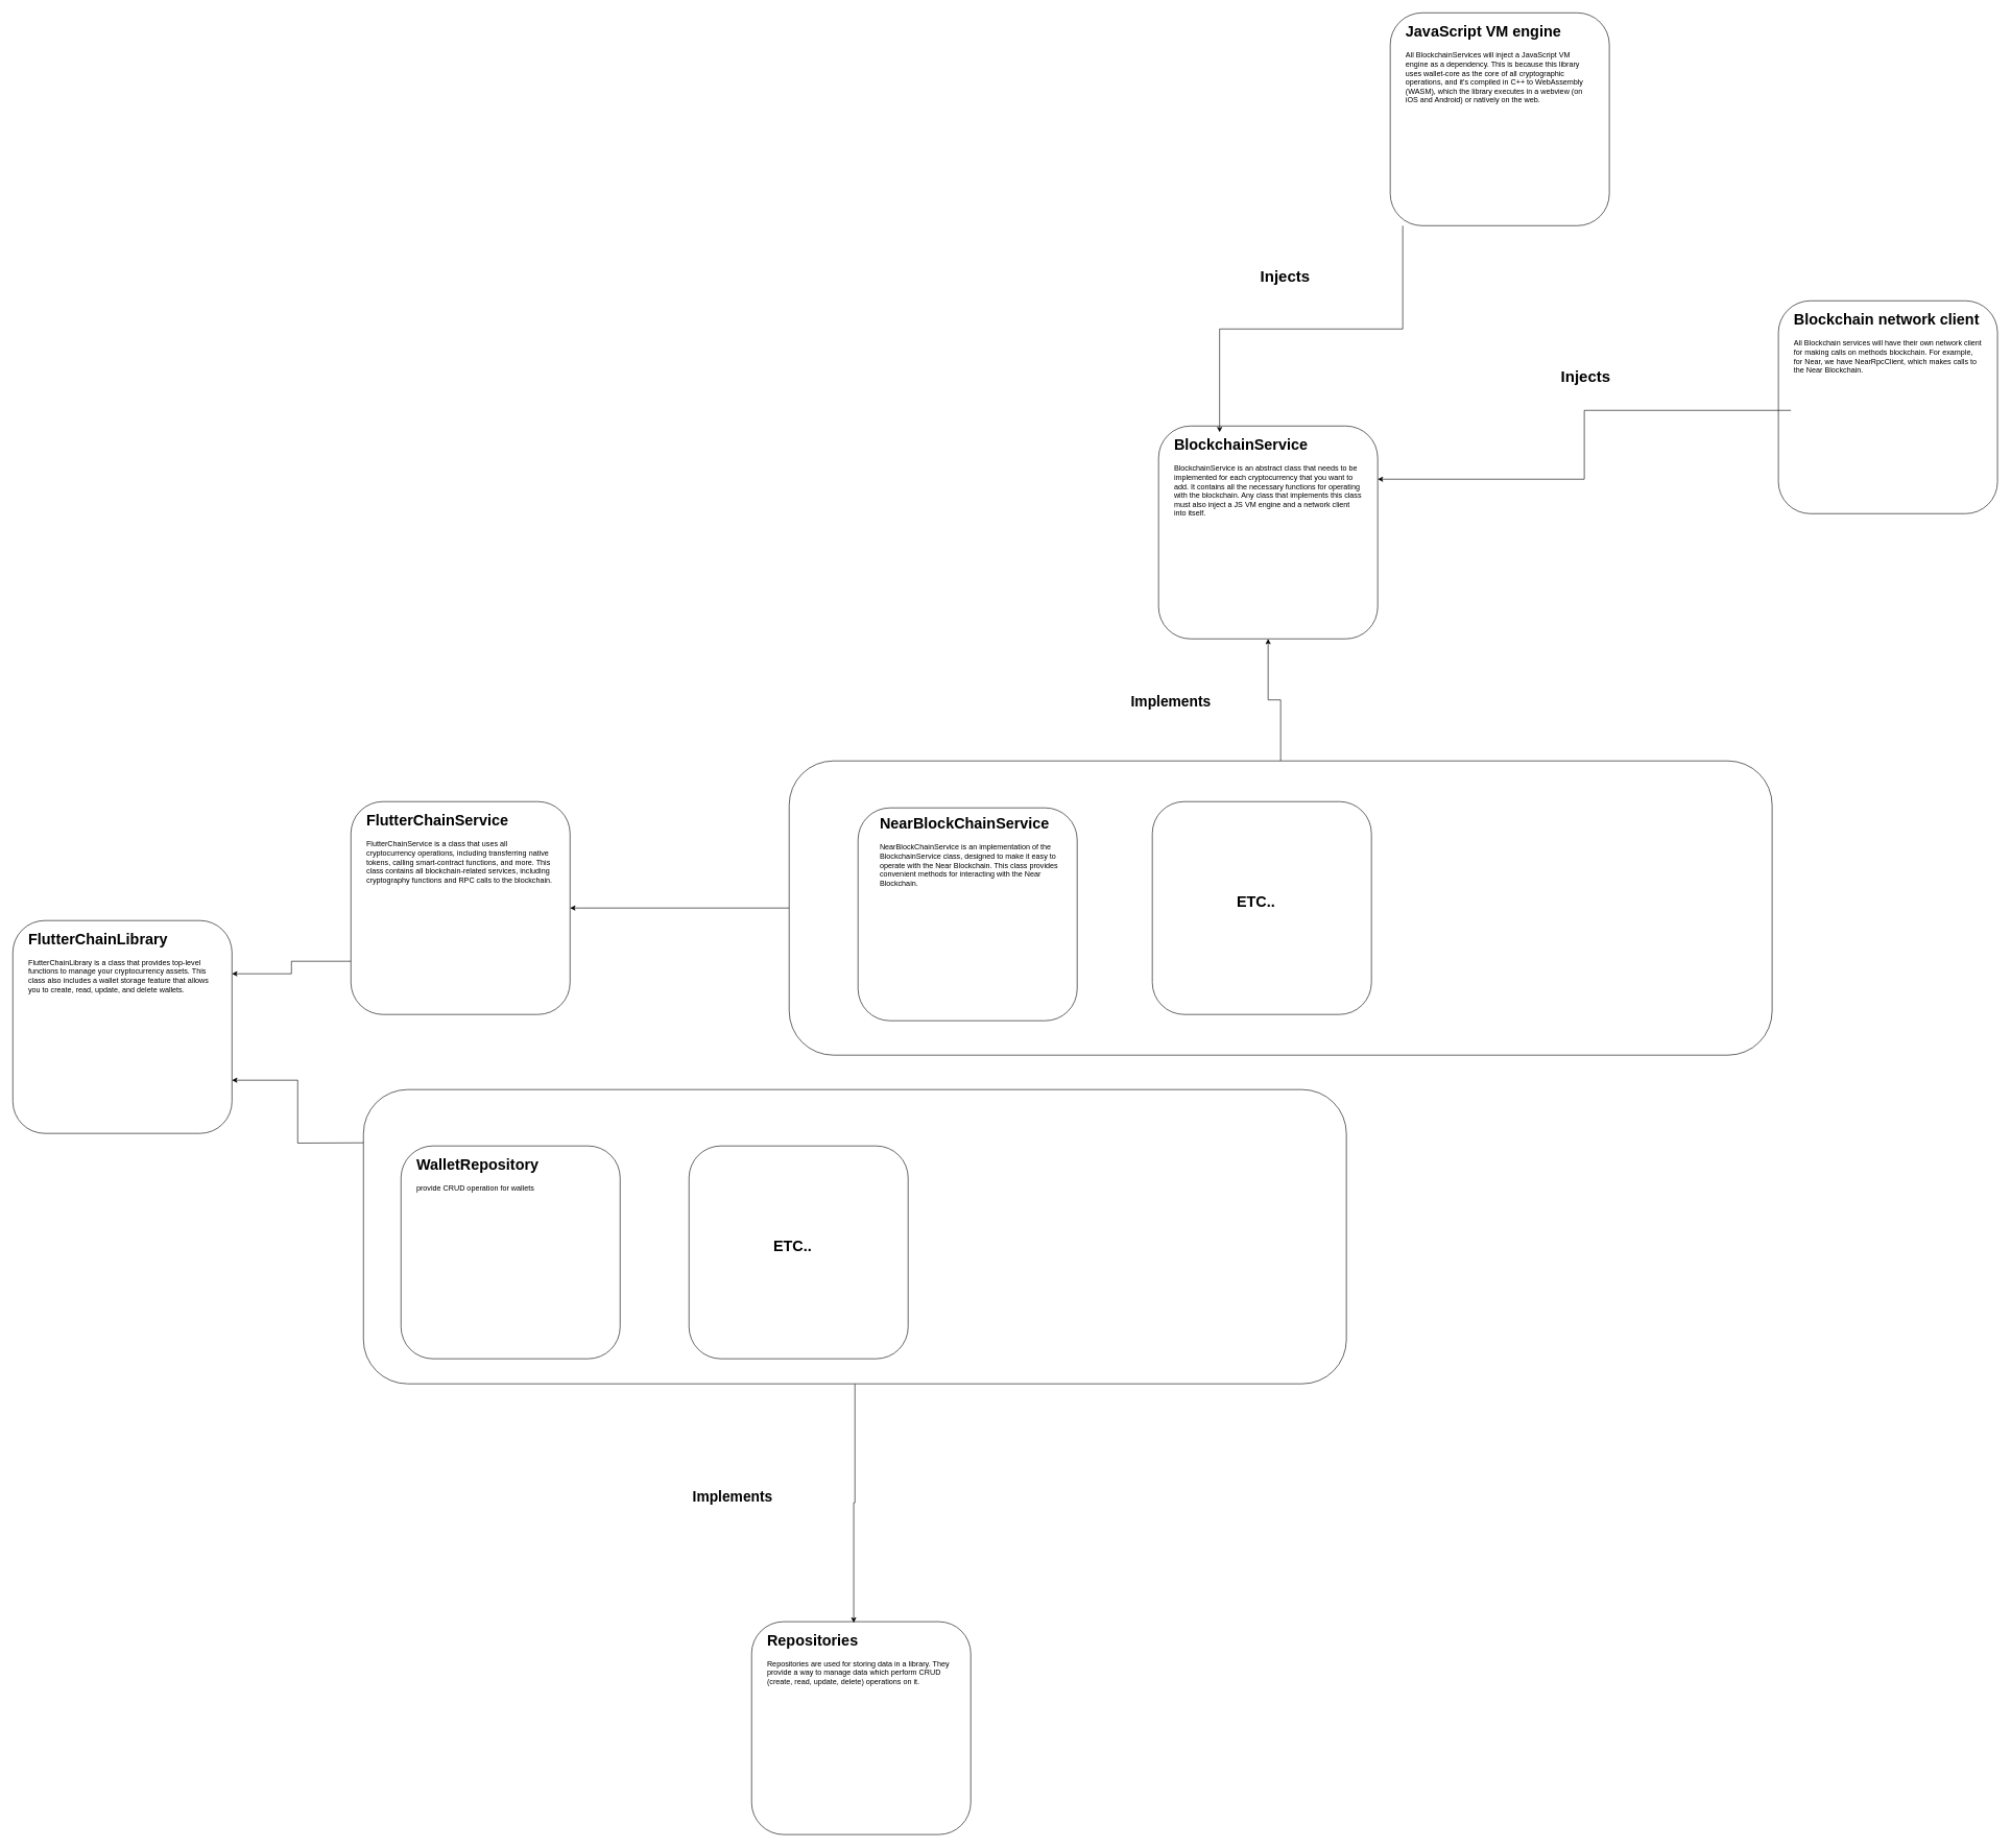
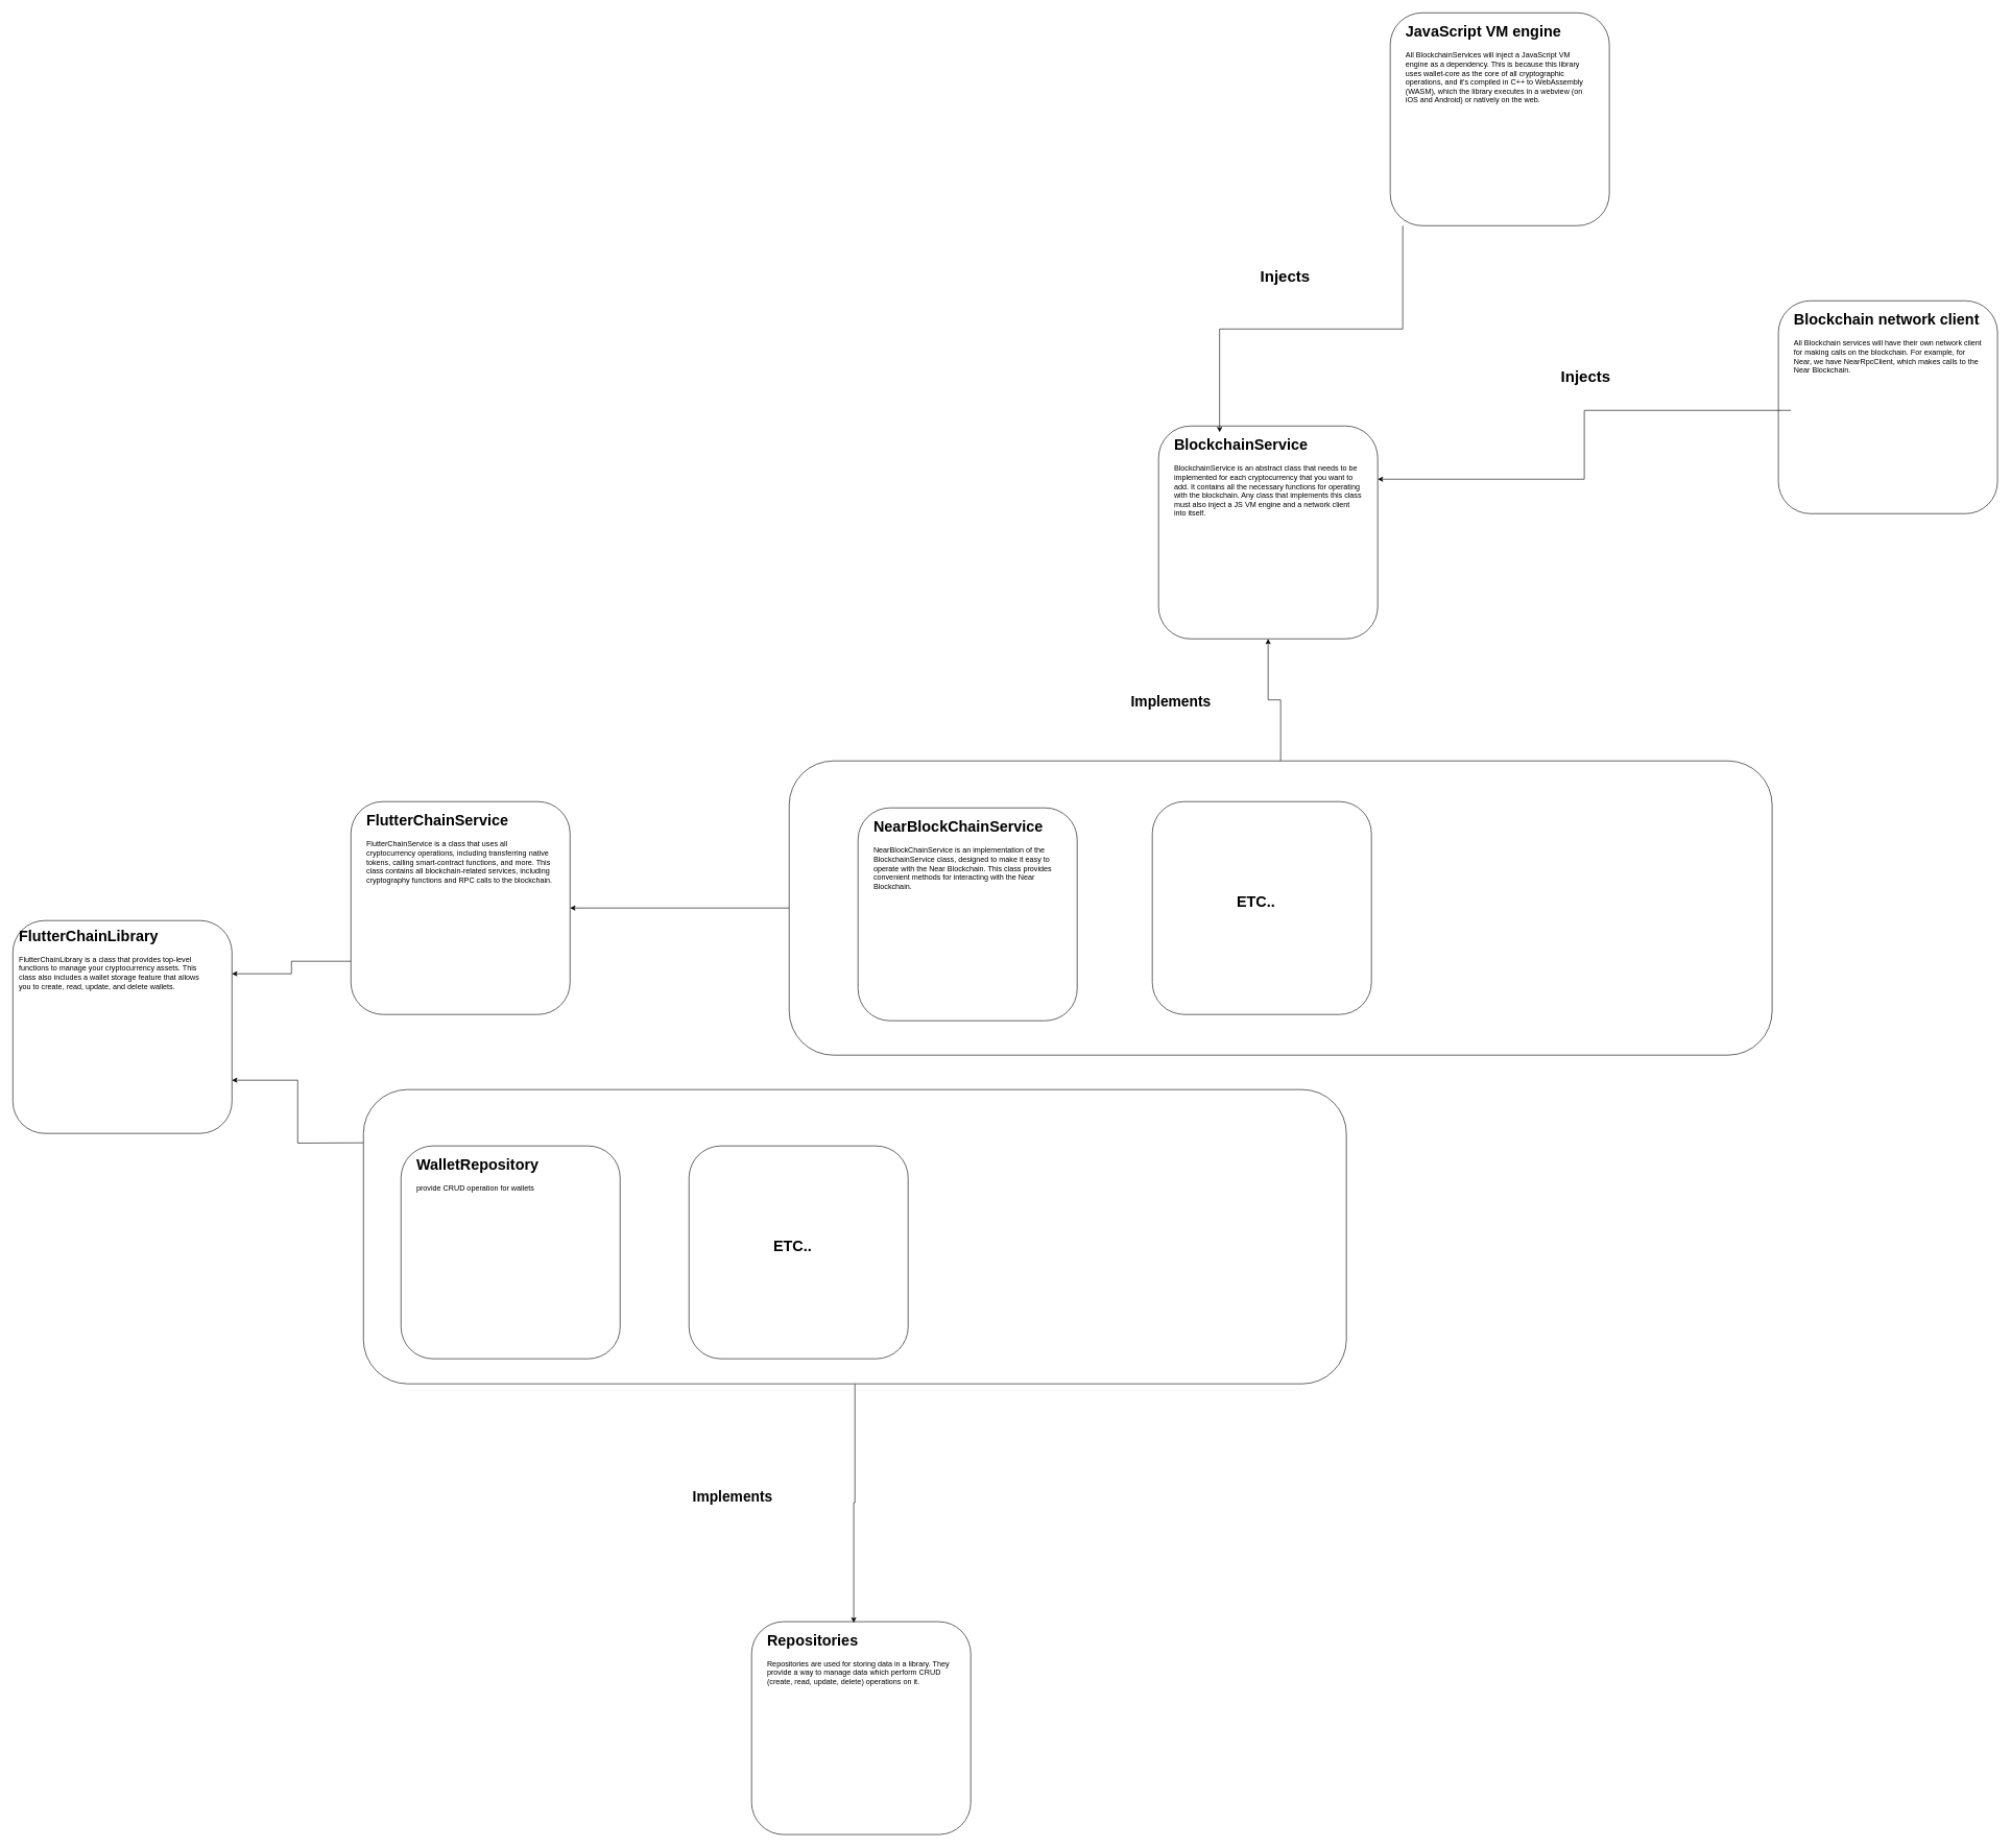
- <mxCell id="32" value="&lt;h1&gt;Blockchain network client&lt;br&gt;&lt;/h1&gt;&lt;p&gt;All Blockchain services will have their own network client for making calls on methods blockchain. For example, for Near, we have NearRpcClient, which makes calls to the Near Blockchain.&lt;/p&gt;&lt;p&gt;&lt;/p&gt;" style="text;html=1;strokeColor=none;fillColor=none;spacing=5;spacingTop=-20;whiteSpace=wrap;overflow=hidden;rounded=0;" vertex="1" parent="1"><mxGeometry x="2860" y="490" width="310" height="330" as="geometry" /></mxCell>
+ <mxCell id="32" value="&lt;h1&gt;Blockchain network client&lt;br&gt;&lt;/h1&gt;&lt;p&gt;All Blockchain services will have their own network client for making calls on the blockchain. For example, for Near, we have NearRpcClient, which makes calls to the Near Blockchain.&lt;/p&gt;&lt;p&gt;&lt;/p&gt;" style="text;html=1;strokeColor=none;fillColor=none;spacing=5;spacingTop=-20;whiteSpace=wrap;overflow=hidden;rounded=0;" vertex="1" parent="1"><mxGeometry x="2860" y="490" width="310" height="330" as="geometry" /></mxCell>
- <mxCell id="14" value="&lt;h1&gt;NearBlockChainService&lt;br&gt;&lt;/h1&gt;&lt;p&gt;NearBlockChainService is an implementation of the BlockchainService class, designed to make it easy to operate with the Near Blockchain. This class provides convenient methods for interacting with the Near Blockchain.&lt;/p&gt;&lt;p&gt;&lt;/p&gt;&lt;p&gt; &lt;/p&gt;" style="text;html=1;strokeColor=none;fillColor=none;spacing=5;spacingTop=-20;whiteSpace=wrap;overflow=hidden;rounded=0;" vertex="1" parent="1"><mxGeometry x="1400" y="1295" width="310" height="330" as="geometry" /></mxCell>
+ <mxCell id="14" value="&lt;h1&gt;NearBlockChainService&lt;br&gt;&lt;/h1&gt;&lt;p&gt;NearBlockChainService is an implementation of the BlockchainService class, designed to make it easy to operate with the Near Blockchain. This class provides convenient methods for interacting with the Near Blockchain.&lt;/p&gt;&lt;p&gt;&lt;/p&gt;&lt;p&gt; &lt;/p&gt;" style="text;html=1;strokeColor=none;fillColor=none;spacing=5;spacingTop=-20;whiteSpace=wrap;overflow=hidden;rounded=0;" vertex="1" parent="1"><mxGeometry x="1390" y="1300" width="310" height="330" as="geometry" /></mxCell>
- <mxCell id="3" value="&lt;h1&gt;FlutterChainLibrary&lt;br&gt;&lt;/h1&gt;&lt;p&gt;FlutterChainLibrary is a class that provides top-level functions to manage your cryptocurrency assets. This class also includes a wallet storage feature that allows you to create, read, update, and delete wallets.&lt;/p&gt;&lt;p&gt;&lt;/p&gt;" style="text;html=1;strokeColor=none;fillColor=none;spacing=5;spacingTop=-20;whiteSpace=wrap;overflow=hidden;rounded=0;" vertex="1" parent="1"><mxGeometry x="40" y="1480" width="310" height="330" as="geometry" /></mxCell>
+ <mxCell id="3" value="&lt;h1&gt;FlutterChainLibrary&lt;br&gt;&lt;/h1&gt;&lt;p&gt;FlutterChainLibrary is a class that provides top-level functions to manage your cryptocurrency assets. This class also includes a wallet storage feature that allows you to create, read, update, and delete wallets.&lt;/p&gt;&lt;p&gt;&lt;/p&gt;" style="text;html=1;strokeColor=none;fillColor=none;spacing=5;spacingTop=-20;whiteSpace=wrap;overflow=hidden;rounded=0;" vertex="1" parent="1"><mxGeometry x="25" y="1475" width="310" height="330" as="geometry" /></mxCell>
